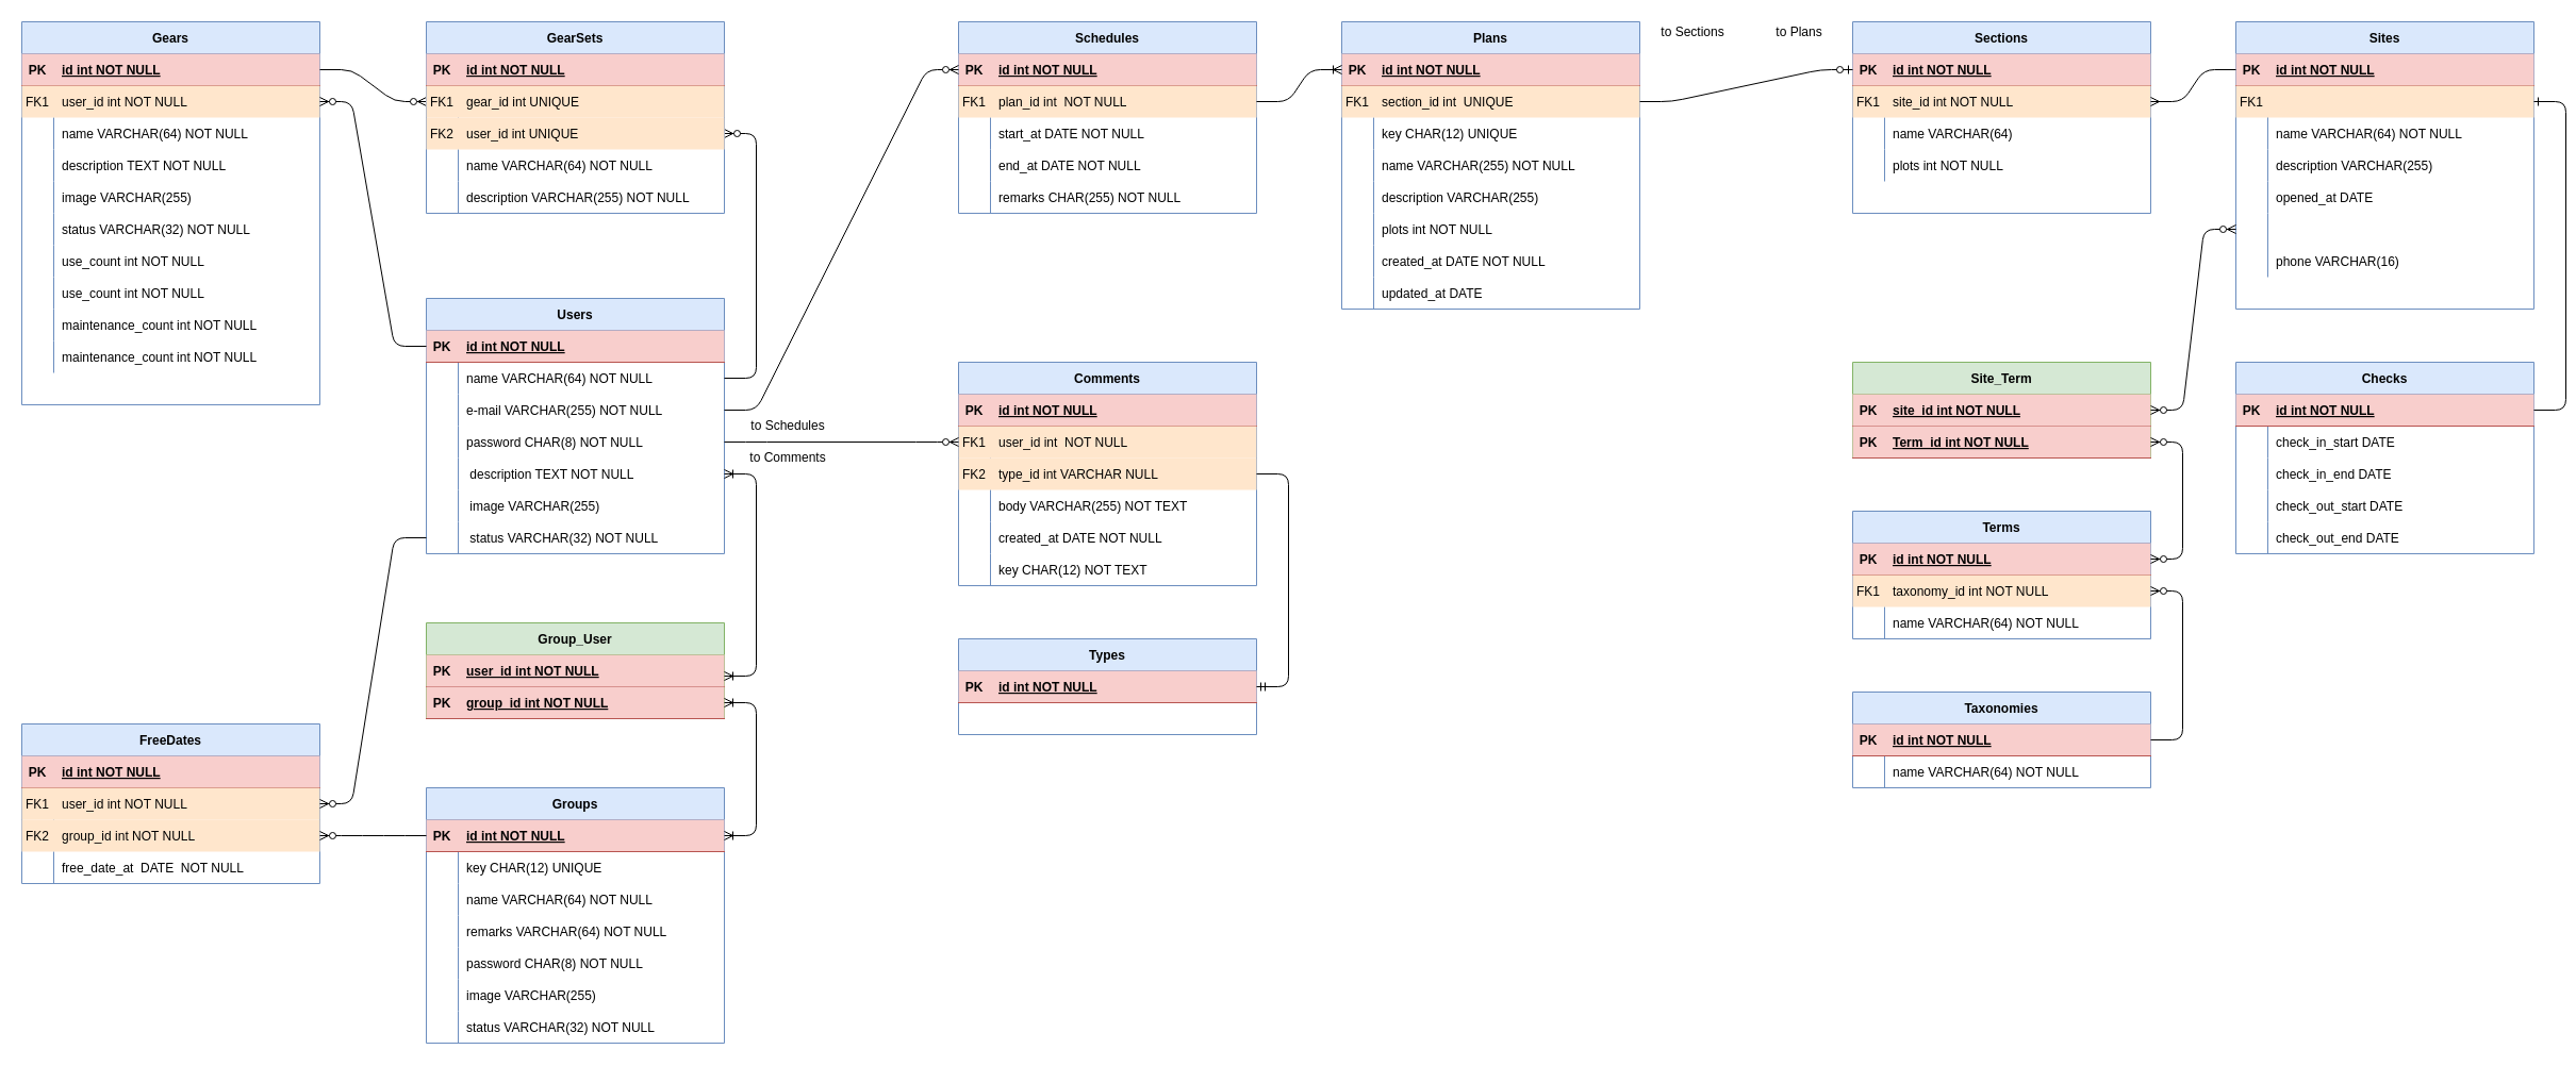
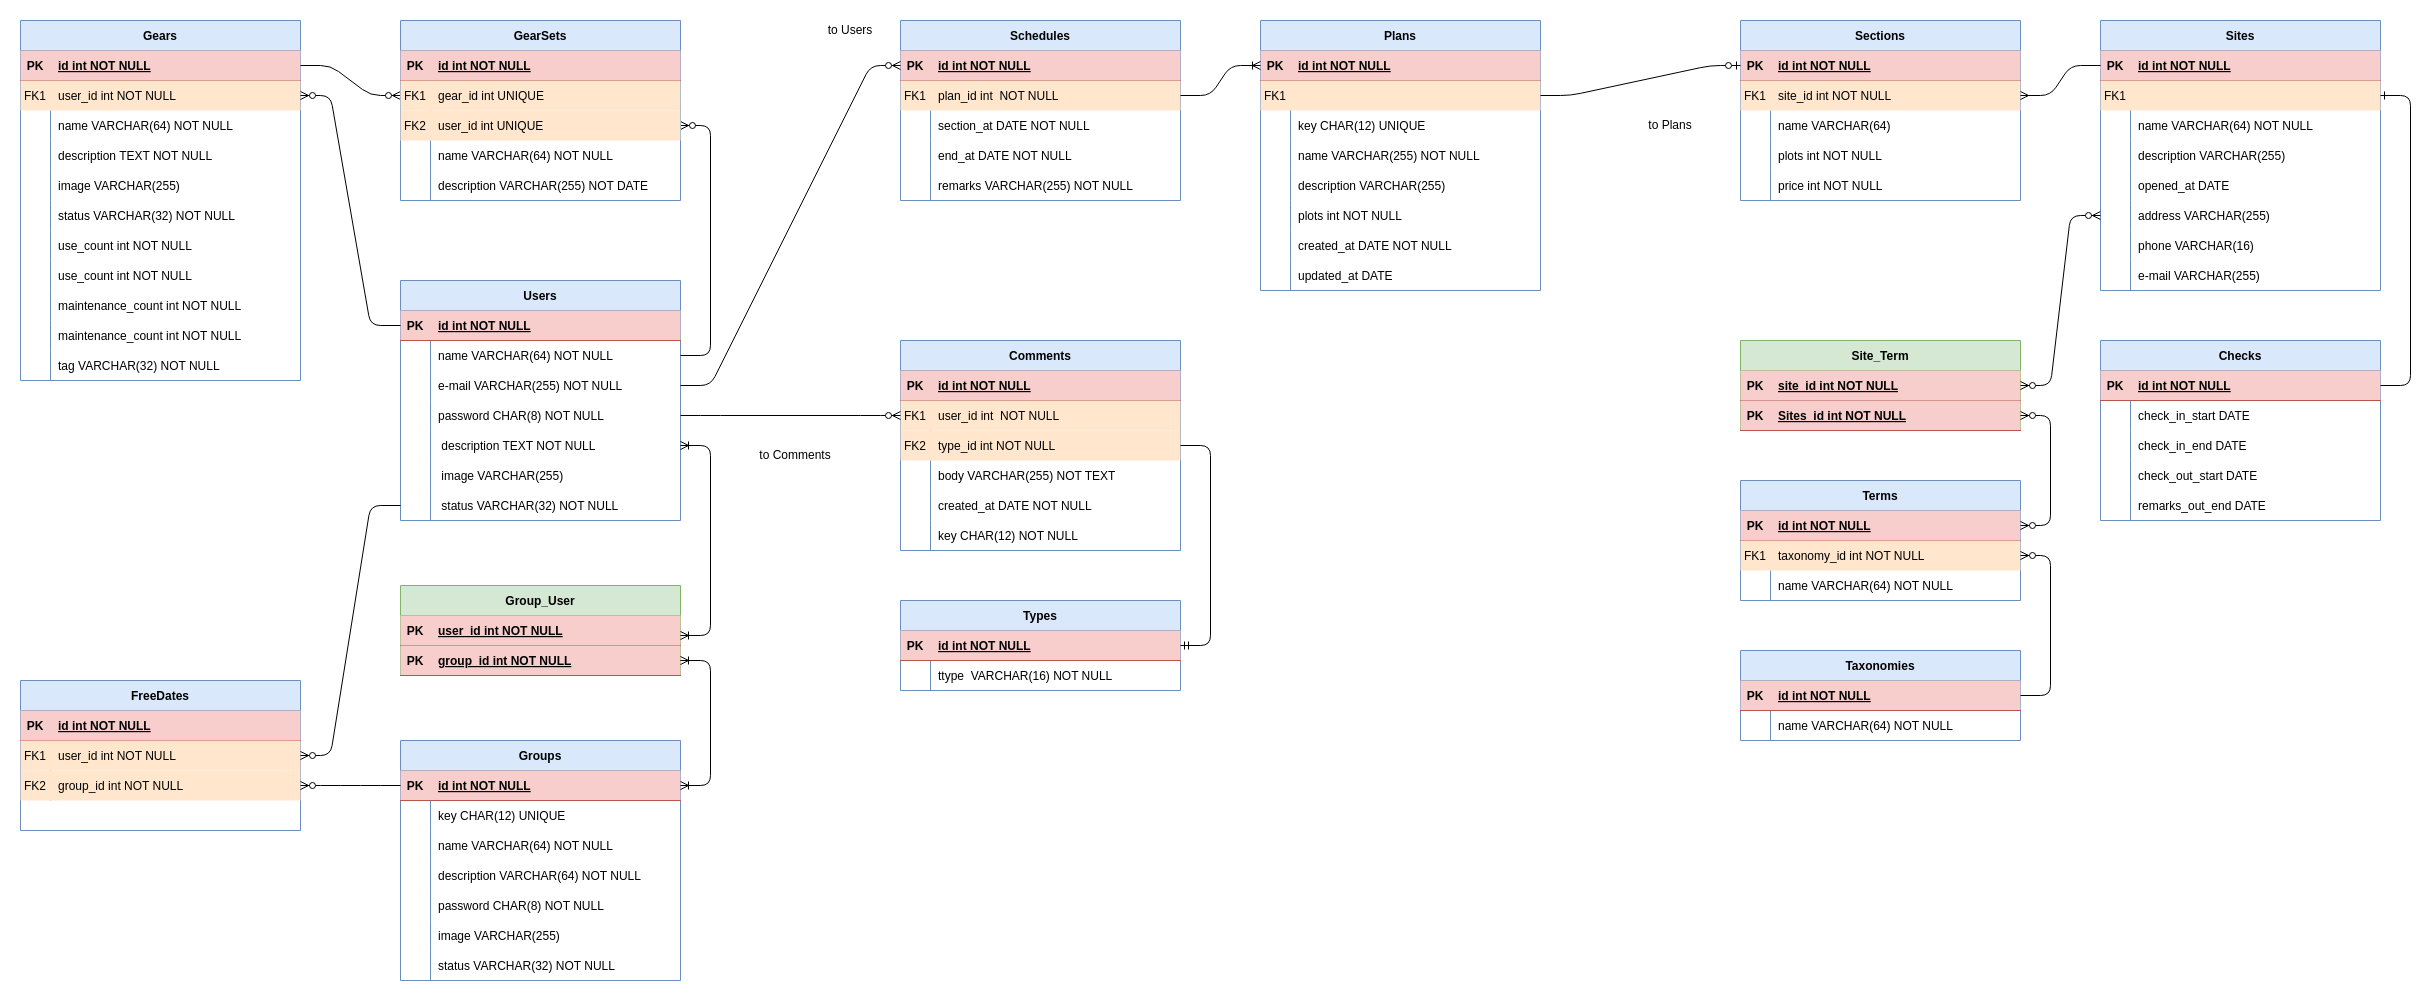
+ <mxCell id="218" value="to Users" style="text;html=1;strokeColor=none;fillColor=none;align=center;verticalAlign=middle;whiteSpace=wrap;overflow=hidden;" parent="1" vertex="1"><mxGeometry x="810" y="20" width="80" height="20" as="geometry" /></mxCell>
- <mxCell id="283" value="to Sections" style="text;html=1;strokeColor=none;fillColor=none;align=center;verticalAlign=middle;whiteSpace=wrap;overflow=hidden;" vertex="1" parent="1"><mxGeometry x="1550" y="20" width="80" height="20" as="geometry" /></mxCell>
- <mxCell id="282" value="to Plans" style="text;html=1;strokeColor=none;fillColor=none;align=center;verticalAlign=middle;whiteSpace=wrap;overflow=hidden;" vertex="1" parent="1"><mxGeometry x="1650" y="20" width="80" height="20" as="geometry" /></mxCell>
+ <mxCell id="282" value="to Plans" style="text;html=1;strokeColor=none;fillColor=none;align=center;verticalAlign=middle;whiteSpace=wrap;overflow=hidden;" vertex="1" parent="1"><mxGeometry x="1630" y="115" width="80" height="20" as="geometry" /></mxCell>
- <mxCell id="196" value="section_id int  UNIQUE" style="shape=partialRectangle;overflow=hidden;connectable=0;fillColor=none;top=0;left=0;bottom=0;right=0;align=left;spacingLeft=6;" parent="194" vertex="1"><mxGeometry x="30" width="250" height="30" as="geometry" /></mxCell>
- <mxCell id="88" value="start_at DATE NOT NULL " style="shape=partialRectangle;overflow=hidden;connectable=0;fillColor=none;top=0;left=0;bottom=0;right=0;align=left;spacingLeft=6;" parent="86" vertex="1"><mxGeometry x="30" width="250" height="30" as="geometry" /></mxCell>
+ <mxCell id="88" value="section_at DATE NOT NULL " style="shape=partialRectangle;overflow=hidden;connectable=0;fillColor=none;top=0;left=0;bottom=0;right=0;align=left;spacingLeft=6;" parent="86" vertex="1"><mxGeometry x="30" width="250" height="30" as="geometry" /></mxCell>
- <mxCell id="272" value="description VARCHAR(255) NOT NULL" style="shape=partialRectangle;overflow=hidden;connectable=0;fillColor=none;top=0;left=0;bottom=0;right=0;align=left;spacingLeft=6;" vertex="1" parent="270"><mxGeometry x="30" width="250" height="30" as="geometry" /></mxCell>
+ <mxCell id="272" value="description VARCHAR(255) NOT DATE" style="shape=partialRectangle;overflow=hidden;connectable=0;fillColor=none;top=0;left=0;bottom=0;right=0;align=left;spacingLeft=6;" vertex="1" parent="270"><mxGeometry x="30" width="250" height="30" as="geometry" /></mxCell>
- <mxCell id="94" value="remarks CHAR(255) NOT NULL " style="shape=partialRectangle;overflow=hidden;connectable=0;fillColor=none;top=0;left=0;bottom=0;right=0;align=left;spacingLeft=6;" parent="92" vertex="1"><mxGeometry x="30" width="250" height="30" as="geometry" /></mxCell>
+ <mxCell id="94" value="remarks VARCHAR(255) NOT NULL " style="shape=partialRectangle;overflow=hidden;connectable=0;fillColor=none;top=0;left=0;bottom=0;right=0;align=left;spacingLeft=6;" parent="92" vertex="1"><mxGeometry x="30" width="250" height="30" as="geometry" /></mxCell>
+ <mxCell id="127" value="price int NOT NULL" style="shape=partialRectangle;overflow=hidden;connectable=0;fillColor=none;top=0;left=0;bottom=0;right=0;align=left;spacingLeft=6;" parent="125" vertex="1"><mxGeometry x="30" width="250" height="30" as="geometry" /></mxCell>
+ <mxCell id="72" value="address VARCHAR(255) " style="shape=partialRectangle;overflow=hidden;connectable=0;fillColor=none;top=0;left=0;bottom=0;right=0;align=left;spacingLeft=6;" parent="70" vertex="1"><mxGeometry x="30" width="250" height="30" as="geometry" /></mxCell>
+ <mxCell id="78" value="e-mail VARCHAR(255)" style="shape=partialRectangle;overflow=hidden;connectable=0;fillColor=none;top=0;left=0;bottom=0;right=0;align=left;spacingLeft=6;" parent="76" vertex="1"><mxGeometry x="30" width="250" height="30" as="geometry" /></mxCell>
+ <mxCell id="189" value="tag VARCHAR(32) NOT NULL" style="shape=partialRectangle;overflow=hidden;connectable=0;fillColor=none;top=0;left=0;bottom=0;right=0;align=left;spacingLeft=6;" parent="187" vertex="1"><mxGeometry x="30" width="250" height="30" as="geometry" /></mxCell>
- <mxCell id="219" value="to Schedules" style="text;html=1;strokeColor=none;fillColor=none;align=center;verticalAlign=middle;whiteSpace=wrap;overflow=hidden;" parent="1" vertex="1"><mxGeometry x="700" y="390" width="80" height="20" as="geometry" /></mxCell>
- <mxCell id="153" value="Term_id int NOT NULL" style="shape=partialRectangle;overflow=hidden;connectable=0;fillColor=none;top=0;left=0;bottom=0;right=0;align=left;spacingLeft=6;fontStyle=5;" parent="151" vertex="1"><mxGeometry x="30" width="250" height="30" as="geometry" /></mxCell>
+ <mxCell id="153" value="Sites_id int NOT NULL" style="shape=partialRectangle;overflow=hidden;connectable=0;fillColor=none;top=0;left=0;bottom=0;right=0;align=left;spacingLeft=6;fontStyle=5;" parent="151" vertex="1"><mxGeometry x="30" width="250" height="30" as="geometry" /></mxCell>
- <mxCell id="284" value="to Comments" style="text;html=1;strokeColor=none;fillColor=none;align=center;verticalAlign=middle;whiteSpace=wrap;overflow=hidden;" vertex="1" parent="1"><mxGeometry x="700" y="420" width="80" height="20" as="geometry" /></mxCell>
+ <mxCell id="284" value="to Comments" style="text;html=1;strokeColor=none;fillColor=none;align=center;verticalAlign=middle;whiteSpace=wrap;overflow=hidden;" vertex="1" parent="1"><mxGeometry x="755" y="445" width="80" height="20" as="geometry" /></mxCell>
- <mxCell id="243" value="type_id int VARCHAR NULL" style="shape=partialRectangle;overflow=hidden;connectable=0;fillColor=none;top=0;left=0;bottom=0;right=0;align=left;spacingLeft=6;" vertex="1" parent="241"><mxGeometry x="30" width="250" height="30" as="geometry" /></mxCell>
+ <mxCell id="243" value="type_id int NOT NULL" style="shape=partialRectangle;overflow=hidden;connectable=0;fillColor=none;top=0;left=0;bottom=0;right=0;align=left;spacingLeft=6;" vertex="1" parent="241"><mxGeometry x="30" width="250" height="30" as="geometry" /></mxCell>
- <mxCell id="110" value="check_out_end DATE" style="shape=partialRectangle;overflow=hidden;connectable=0;fillColor=none;top=0;left=0;bottom=0;right=0;align=left;spacingLeft=6;" parent="108" vertex="1"><mxGeometry x="30" width="250" height="30" as="geometry" /></mxCell>
+ <mxCell id="110" value="remarks_out_end DATE" style="shape=partialRectangle;overflow=hidden;connectable=0;fillColor=none;top=0;left=0;bottom=0;right=0;align=left;spacingLeft=6;" parent="108" vertex="1"><mxGeometry x="30" width="250" height="30" as="geometry" /></mxCell>
- <mxCell id="252" value="key CHAR(12) NOT TEXT" style="shape=partialRectangle;overflow=hidden;connectable=0;fillColor=none;top=0;left=0;bottom=0;right=0;align=left;spacingLeft=6;" vertex="1" parent="250"><mxGeometry x="30" width="250" height="30" as="geometry" /></mxCell>
+ <mxCell id="252" value="key CHAR(12) NOT NULL" style="shape=partialRectangle;overflow=hidden;connectable=0;fillColor=none;top=0;left=0;bottom=0;right=0;align=left;spacingLeft=6;" vertex="1" parent="250"><mxGeometry x="30" width="250" height="30" as="geometry" /></mxCell>
+ <mxCell id="280" value="ttype  VARCHAR(16) NOT NULL" style="shape=partialRectangle;overflow=hidden;connectable=0;fillColor=none;top=0;left=0;bottom=0;right=0;align=left;spacingLeft=6;" vertex="1" parent="278"><mxGeometry x="30" width="250" height="30" as="geometry" /></mxCell>
- <mxCell id="232" value="free_date_at  DATE  NOT NULL" style="shape=partialRectangle;overflow=hidden;connectable=0;fillColor=none;top=0;left=0;bottom=0;right=0;align=left;spacingLeft=6;" parent="230" vertex="1"><mxGeometry x="30" width="250" height="30" as="geometry" /></mxCell>
- <mxCell id="36" value="remarks VARCHAR(64) NOT NULL" style="shape=partialRectangle;overflow=hidden;connectable=0;fillColor=none;top=0;left=0;bottom=0;right=0;align=left;spacingLeft=6;" parent="34" vertex="1"><mxGeometry x="30" width="250" height="30" as="geometry" /></mxCell>
+ <mxCell id="36" value="description VARCHAR(64) NOT NULL" style="shape=partialRectangle;overflow=hidden;connectable=0;fillColor=none;top=0;left=0;bottom=0;right=0;align=left;spacingLeft=6;" parent="34" vertex="1"><mxGeometry x="30" width="250" height="30" as="geometry" /></mxCell>
